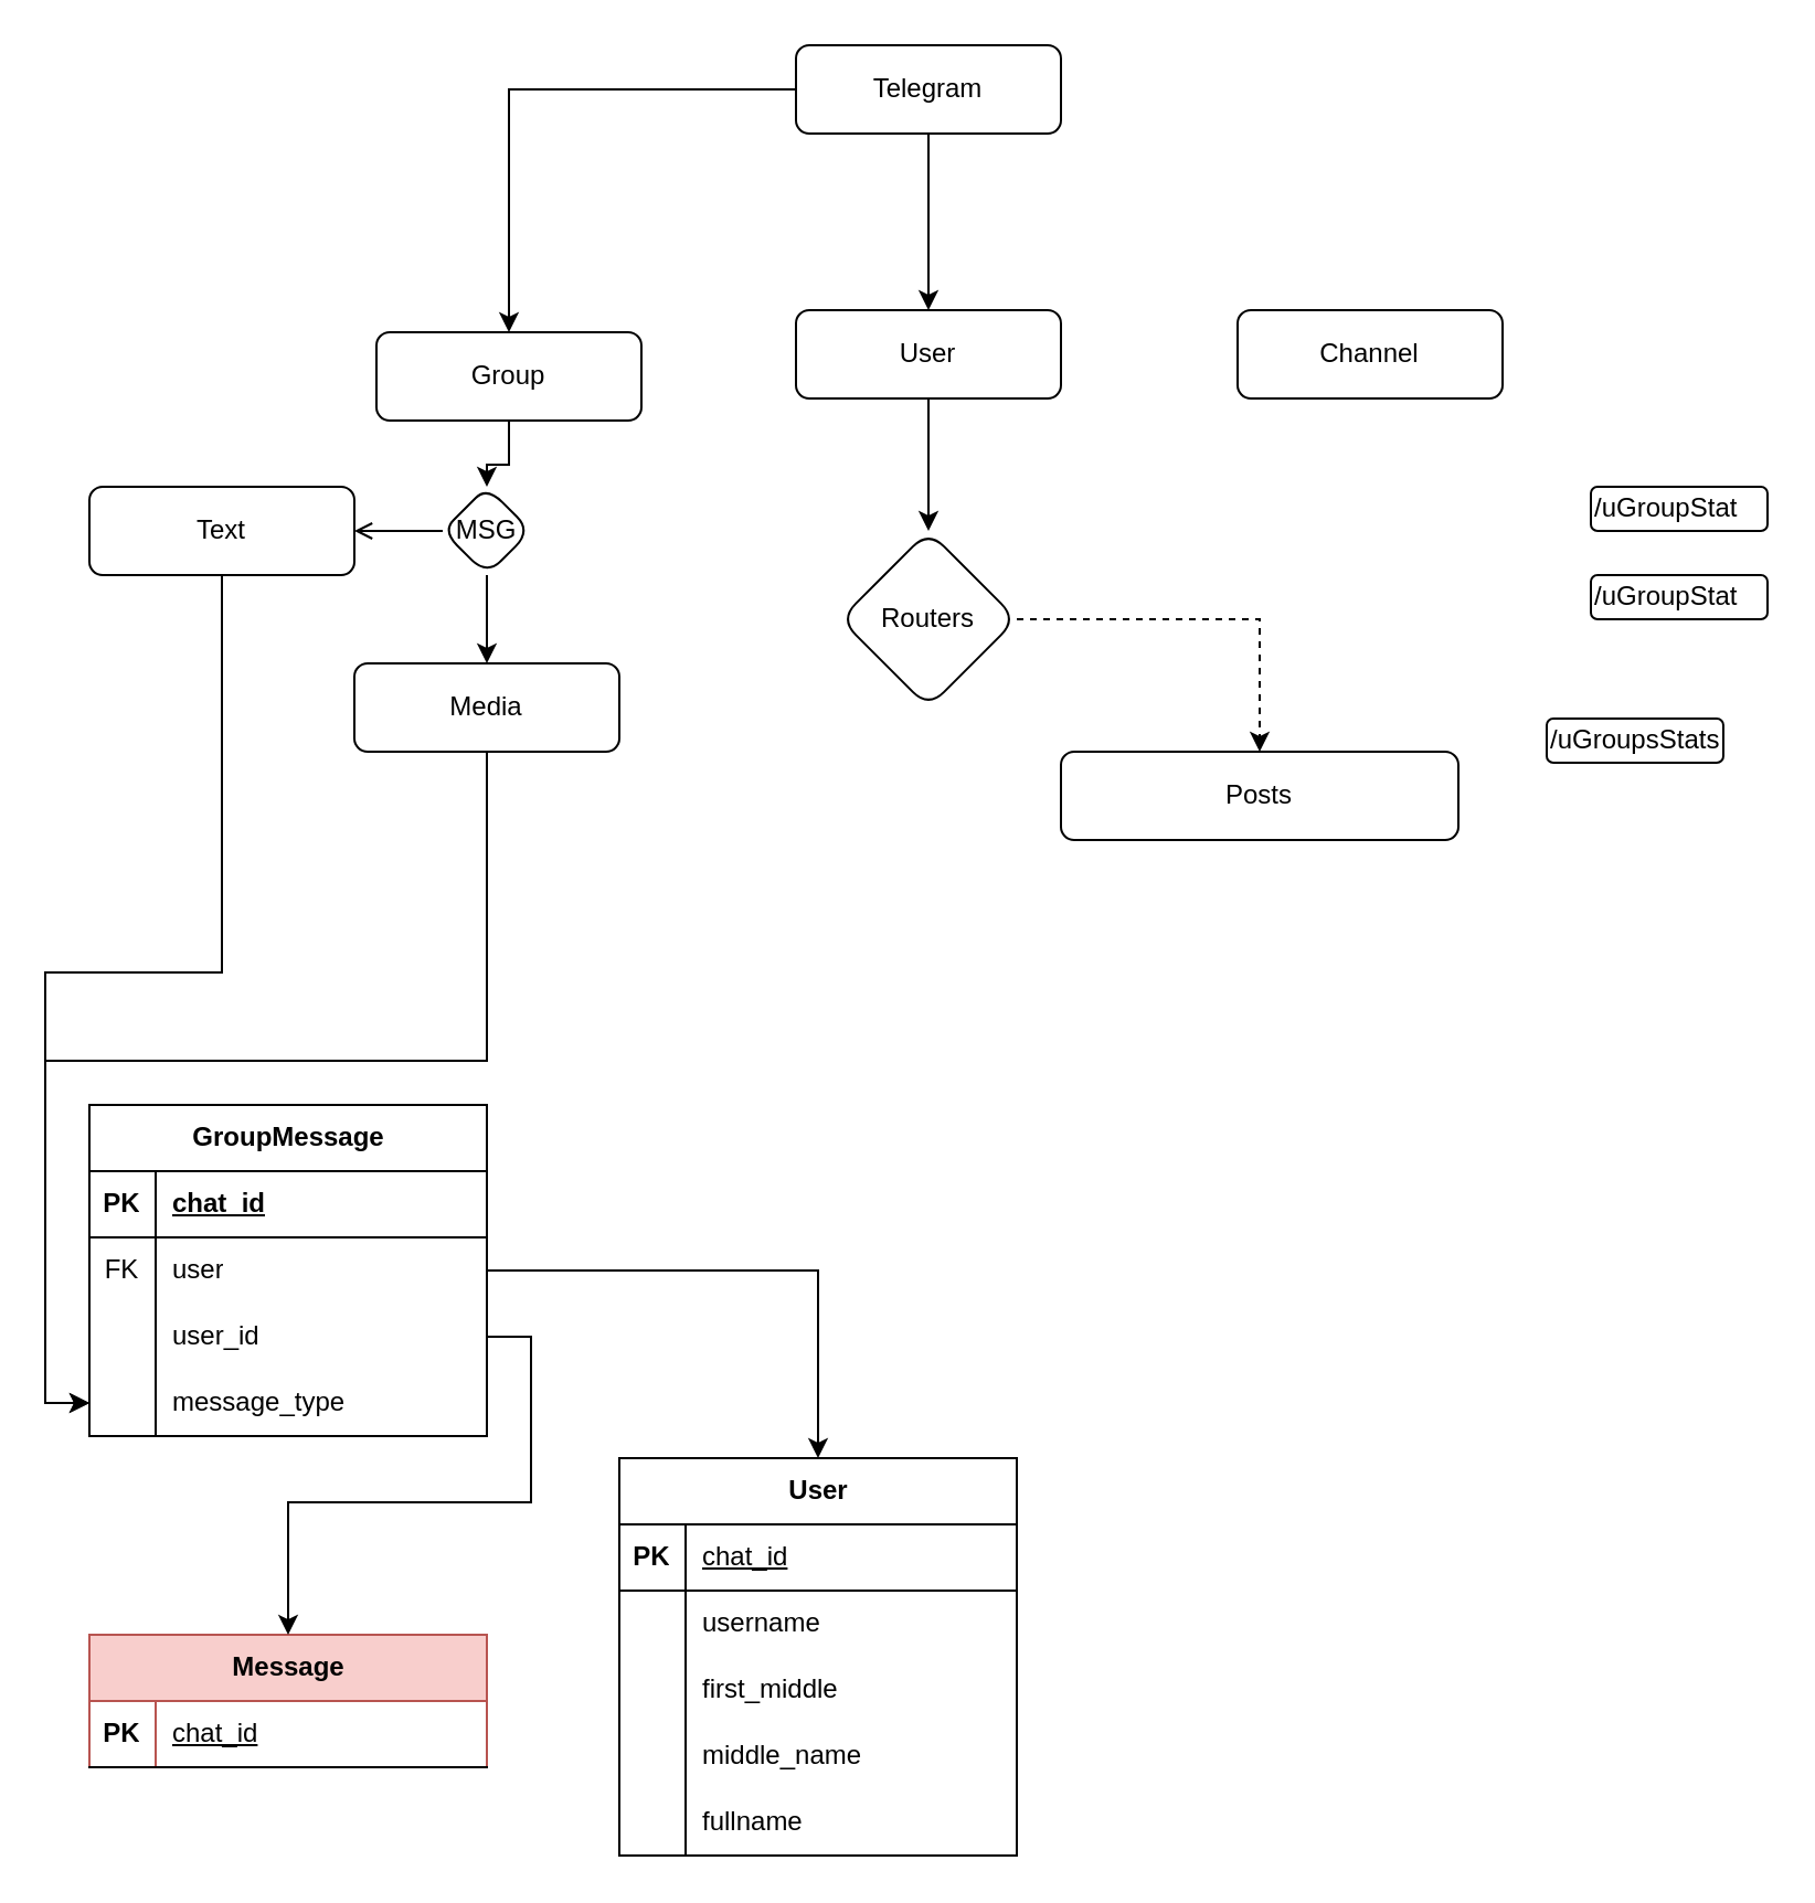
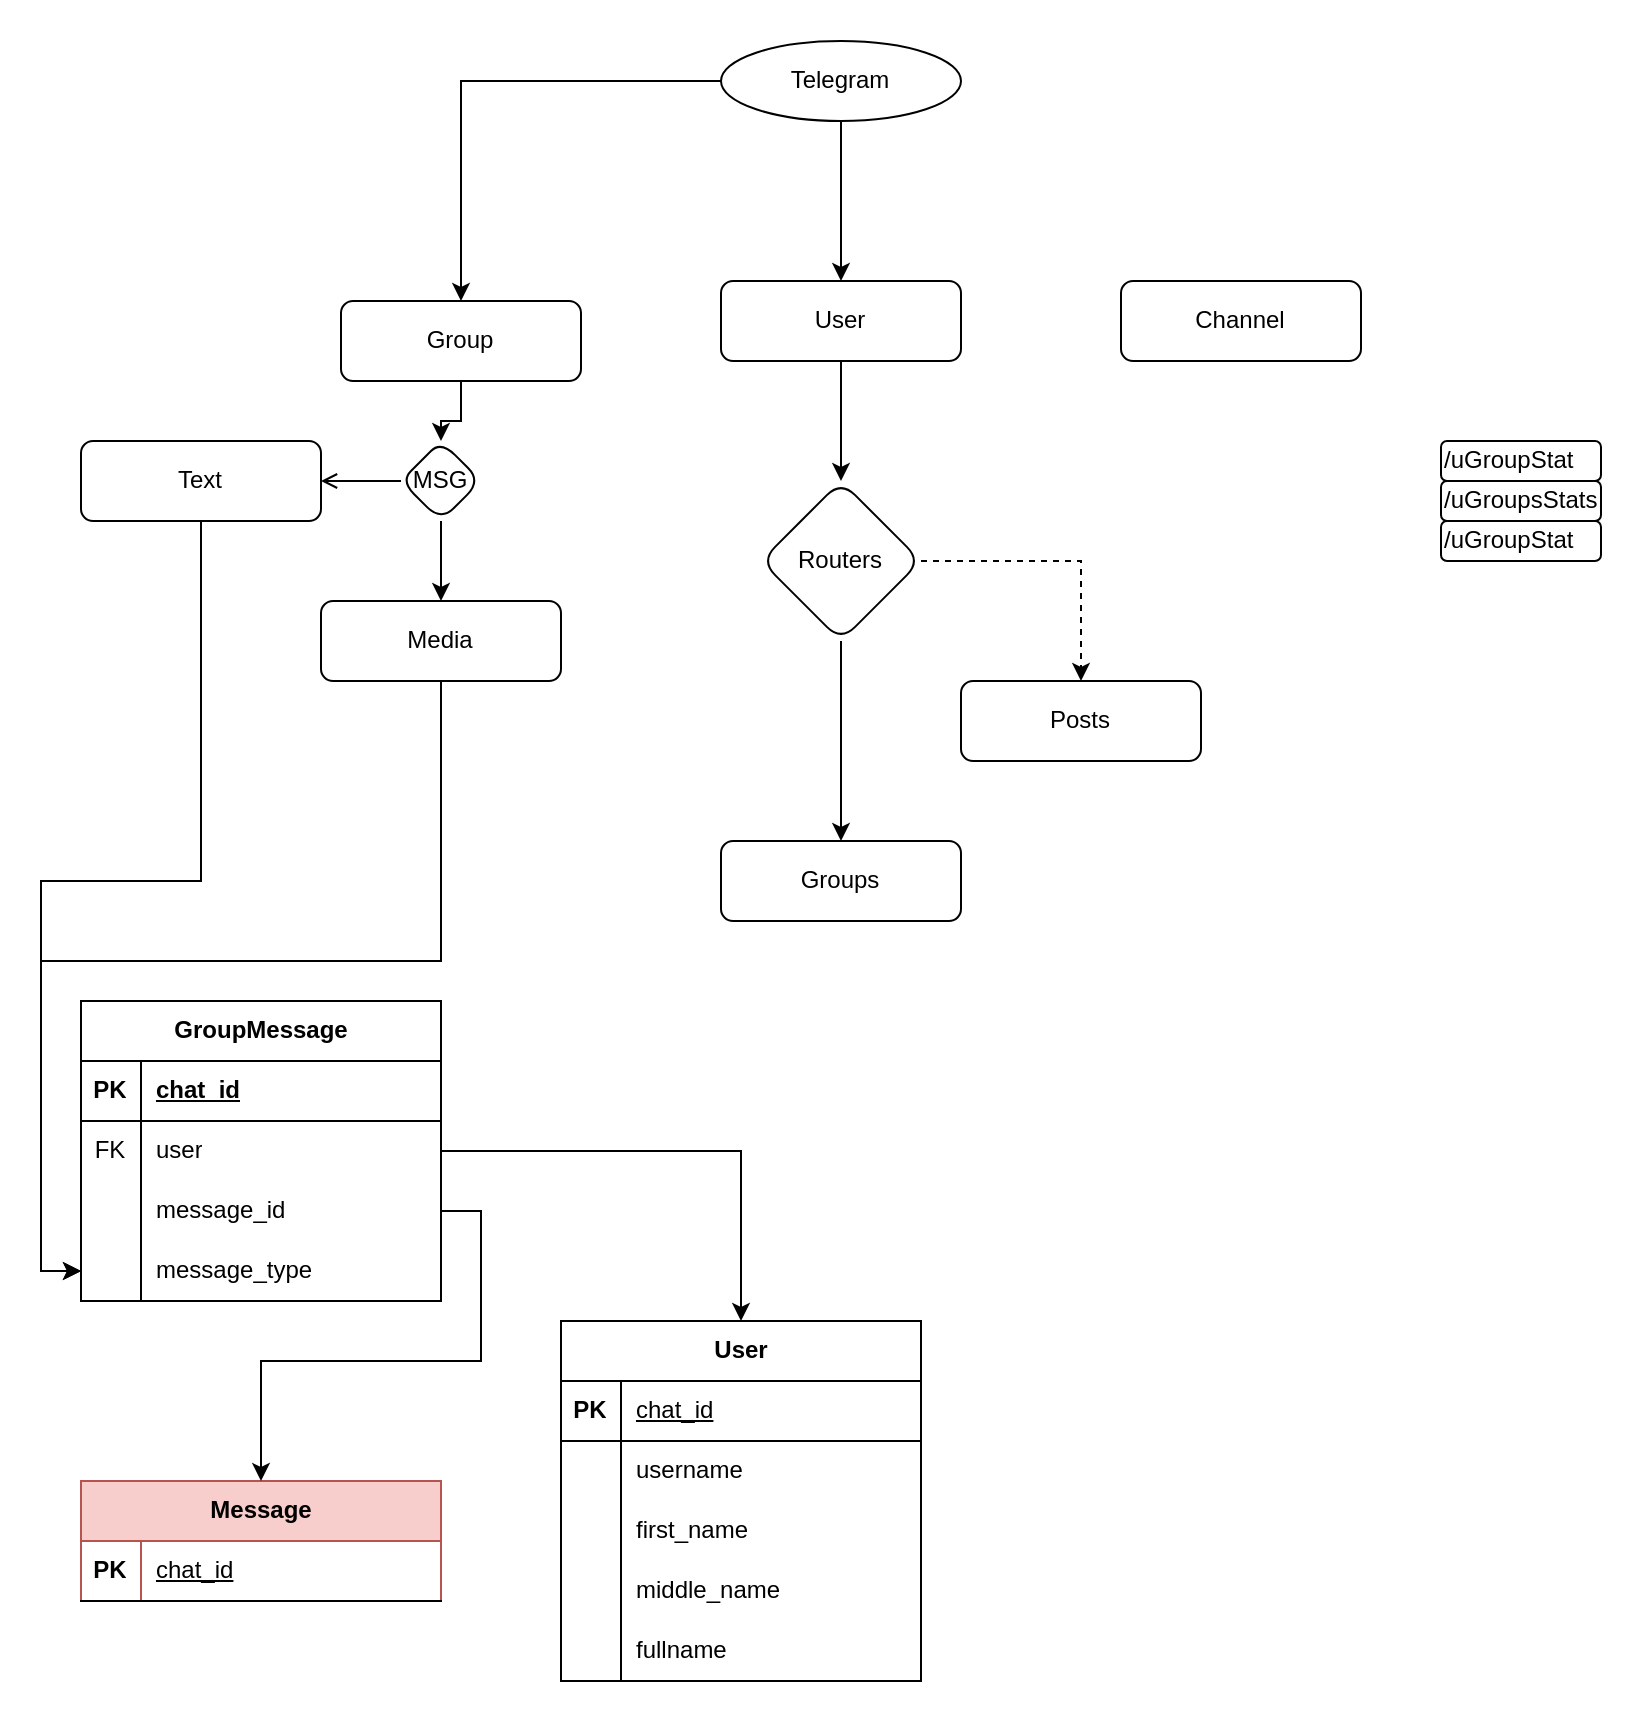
- <mxCell id="4" value="Telegram" style="rounded=1;whiteSpace=wrap;html=1;" vertex="1" parent="1"><mxGeometry x="360" y="20" width="120" height="40" as="geometry" /></mxCell>
+ <mxCell id="4" value="Telegram" style="ellipse;whiteSpace=wrap;html=1;" vertex="1" parent="1"><mxGeometry x="360" y="20" width="120" height="40" as="geometry" /></mxCell>
- <mxCell id="10" value="/uGroupsStats" style="rounded=1;whiteSpace=wrap;html=1;align=left;" vertex="1" parent="1"><mxGeometry x="700" y="325" width="80" height="20" as="geometry" /></mxCell>
+ <mxCell id="10" value="/uGroupsStats" style="rounded=1;whiteSpace=wrap;html=1;align=left;" vertex="1" parent="1"><mxGeometry x="720" y="240" width="80" height="20" as="geometry" /></mxCell>
- <mxCell id="58" value="Posts" style="whiteSpace=wrap;html=1;rounded=1;" vertex="1" parent="1"><mxGeometry x="480" y="340" width="180" height="40" as="geometry" /></mxCell>
+ <mxCell id="58" value="Posts" style="whiteSpace=wrap;html=1;rounded=1;" vertex="1" parent="1"><mxGeometry x="480" y="340" width="120" height="40" as="geometry" /></mxCell>
+ <mxCell id="56" value="" style="edgeStyle=orthogonalEdgeStyle;rounded=0;orthogonalLoop=1;jettySize=auto;html=1;" edge="1" parent="1" source="57" target="59"><mxGeometry relative="1" as="geometry" /></mxCell>
+ <mxCell id="59" value="Groups" style="whiteSpace=wrap;html=1;rounded=1;" vertex="1" parent="1"><mxGeometry x="360" y="420" width="120" height="40" as="geometry" /></mxCell>
- <mxCell id="29" value="user_id" style="shape=partialRectangle;connectable=0;fillColor=none;top=0;left=0;bottom=0;right=0;align=left;spacingLeft=6;overflow=hidden;whiteSpace=wrap;html=1;" vertex="1" parent="27"><mxGeometry x="30" width="150" height="30" as="geometry"><mxRectangle width="150" height="30" as="alternateBounds" /></mxGeometry></mxCell>
+ <mxCell id="29" value="message_id" style="shape=partialRectangle;connectable=0;fillColor=none;top=0;left=0;bottom=0;right=0;align=left;spacingLeft=6;overflow=hidden;whiteSpace=wrap;html=1;" vertex="1" parent="27"><mxGeometry x="30" width="150" height="30" as="geometry"><mxRectangle width="150" height="30" as="alternateBounds" /></mxGeometry></mxCell>
- <mxCell id="42" value="first_middle" style="shape=partialRectangle;connectable=0;fillColor=none;top=0;left=0;bottom=0;right=0;align=left;spacingLeft=6;overflow=hidden;whiteSpace=wrap;html=1;" vertex="1" parent="40"><mxGeometry x="30" width="150" height="30" as="geometry"><mxRectangle width="150" height="30" as="alternateBounds" /></mxGeometry></mxCell>
+ <mxCell id="42" value="first_name" style="shape=partialRectangle;connectable=0;fillColor=none;top=0;left=0;bottom=0;right=0;align=left;spacingLeft=6;overflow=hidden;whiteSpace=wrap;html=1;" vertex="1" parent="40"><mxGeometry x="30" width="150" height="30" as="geometry"><mxRectangle width="150" height="30" as="alternateBounds" /></mxGeometry></mxCell>
